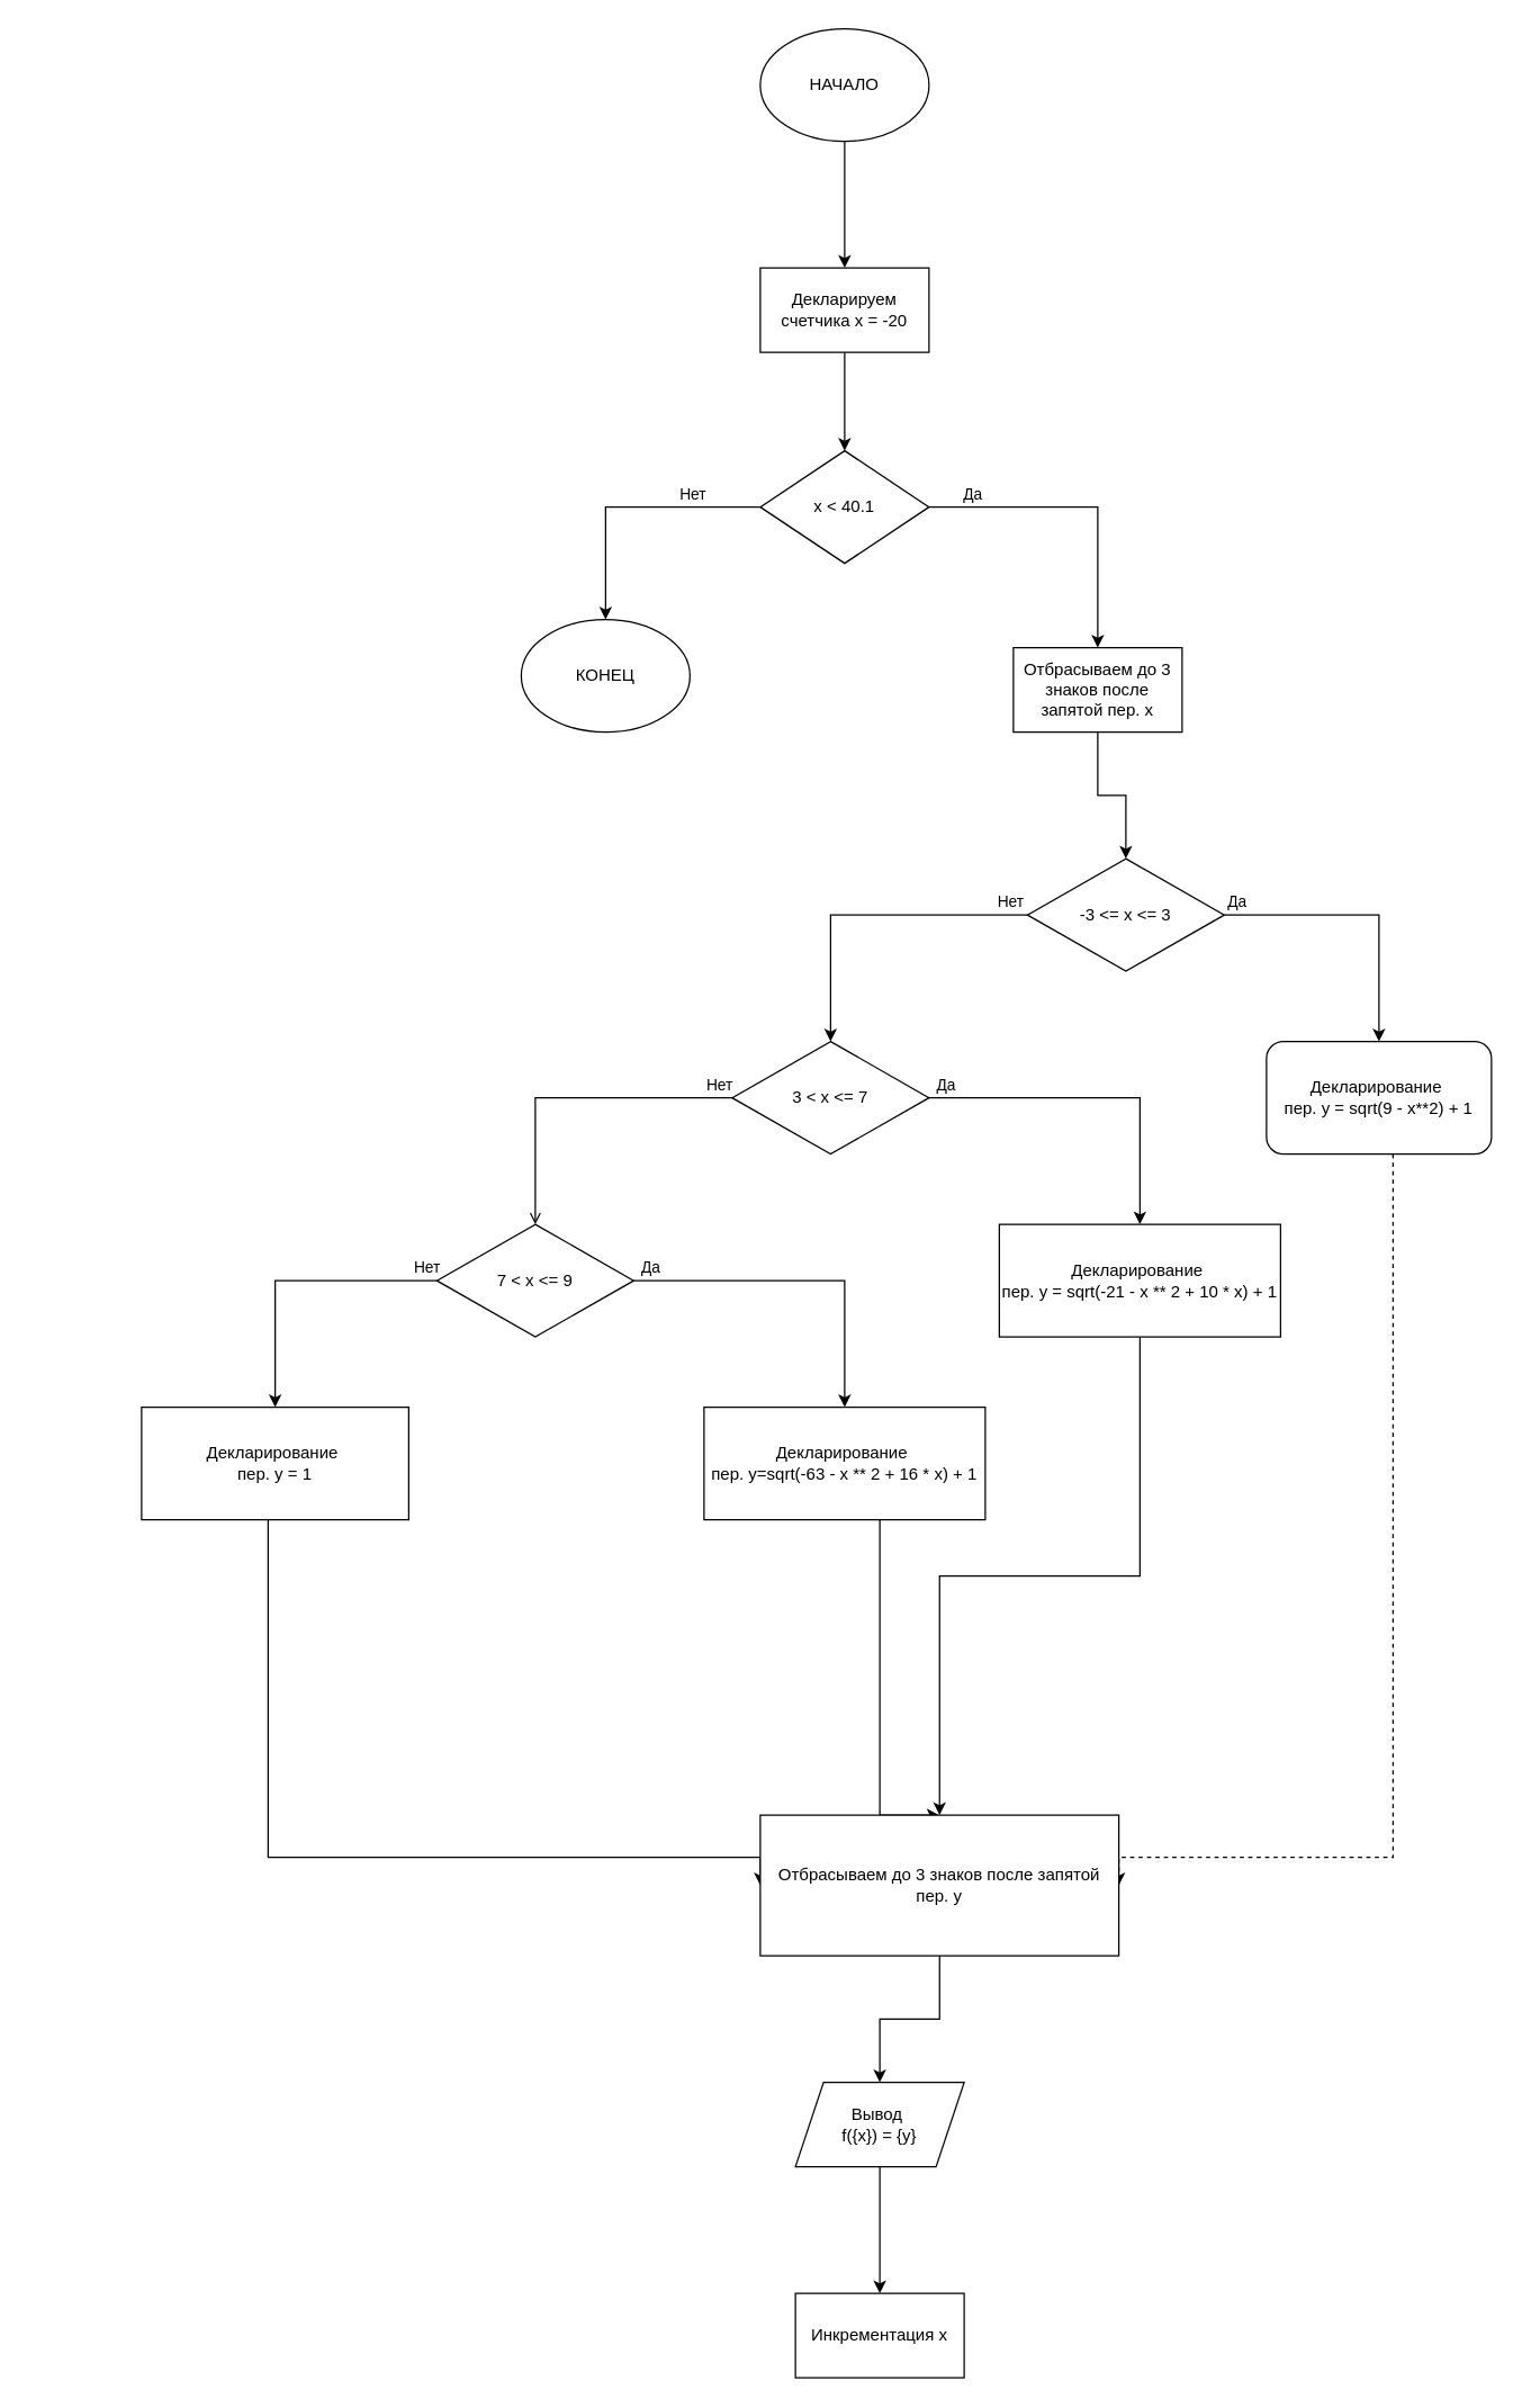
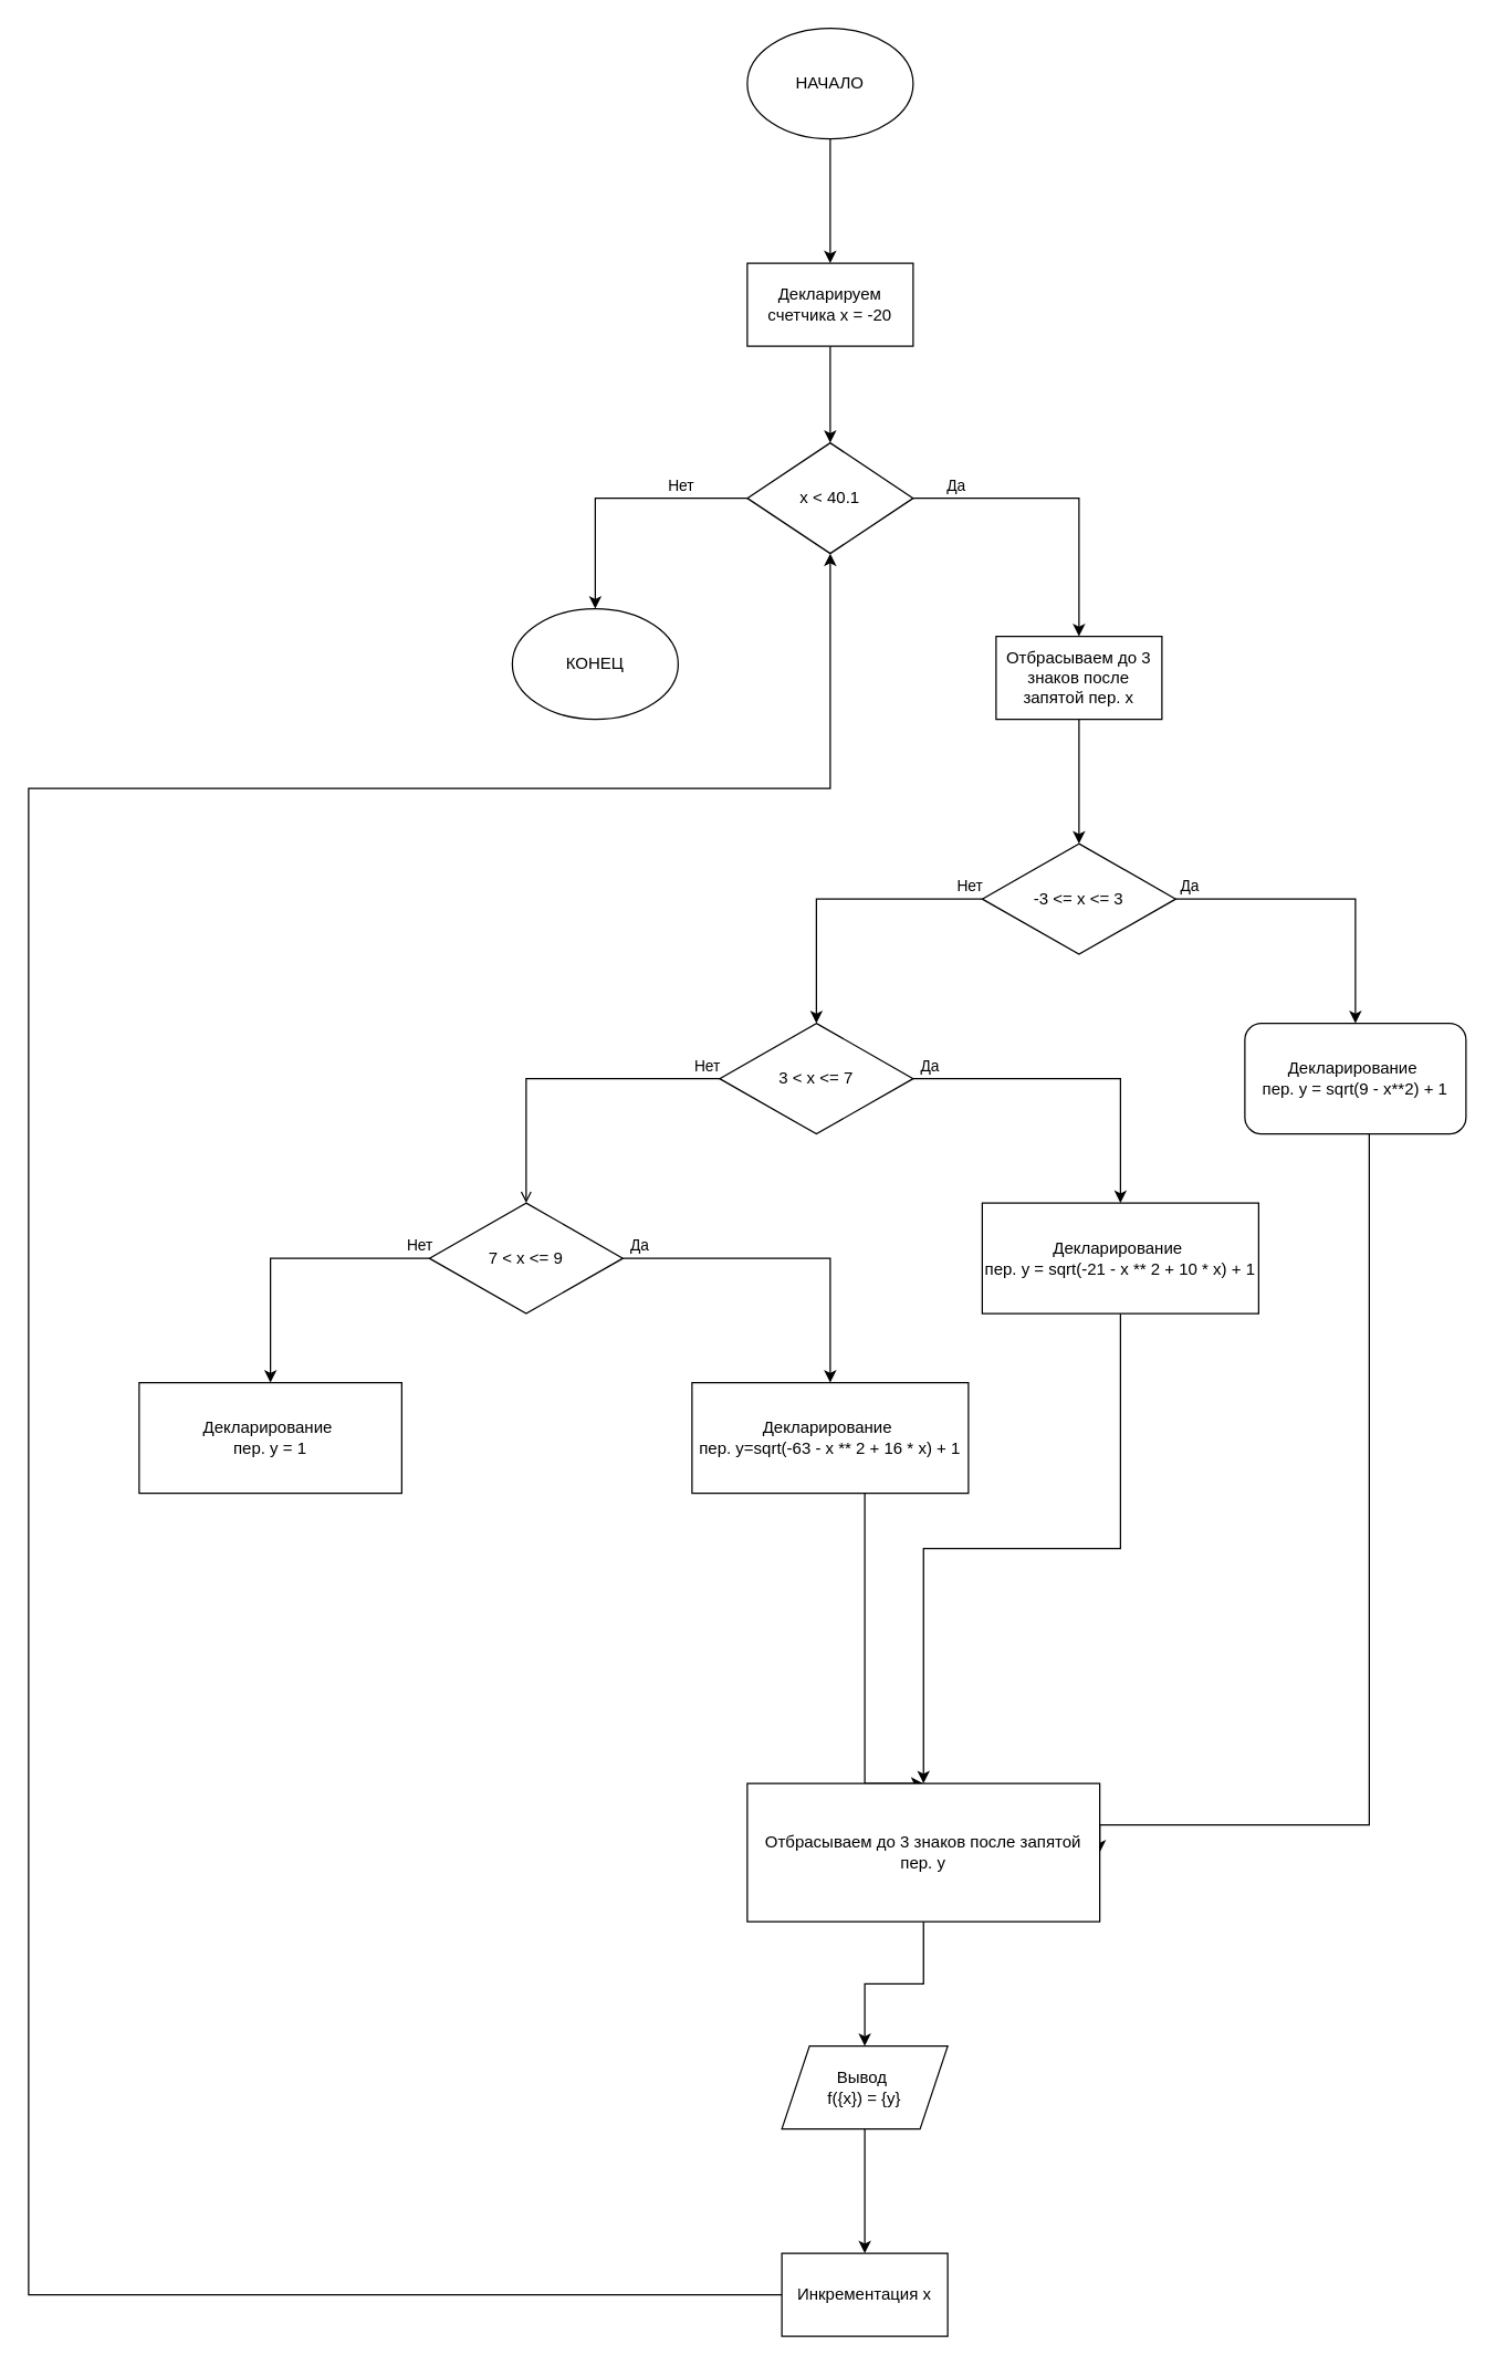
- <mxCell id="16" value="-3 &amp;lt;= x &amp;lt;= 3" style="rhombus;whiteSpace=wrap;html=1;" vertex="1" parent="1"><mxGeometry x="730" y="610" width="140" height="80" as="geometry" /></mxCell>
+ <mxCell id="16" value="-3 &amp;lt;= x &amp;lt;= 3" style="rhombus;whiteSpace=wrap;html=1;" vertex="1" parent="1"><mxGeometry x="710" y="610" width="140" height="80" as="geometry" /></mxCell>
+ <mxCell id="41" style="edgeStyle=orthogonalEdgeStyle;rounded=0;orthogonalLoop=1;jettySize=auto;html=1;entryX=0.5;entryY=1;entryDx=0;entryDy=0;" edge="1" parent="1" source="42" target="10"><mxGeometry relative="1" as="geometry"><Array as="points"><mxPoint x="20" y="1660" /><mxPoint x="20" y="570" /><mxPoint x="600" y="570" /></Array></mxGeometry></mxCell>
- <mxCell id="19" style="edgeStyle=orthogonalEdgeStyle;rounded=0;orthogonalLoop=1;jettySize=auto;html=1;entryX=1;entryY=0.5;entryDx=0;entryDy=0;dashed=1;" edge="1" parent="1" source="20" target="38"><mxGeometry relative="1" as="geometry"><Array as="points"><mxPoint x="990" y="1320" /></Array></mxGeometry></mxCell>
+ <mxCell id="19" style="edgeStyle=orthogonalEdgeStyle;rounded=0;orthogonalLoop=1;jettySize=auto;html=1;entryX=1;entryY=0.5;entryDx=0;entryDy=0;" edge="1" parent="1" source="20" target="38"><mxGeometry relative="1" as="geometry"><Array as="points"><mxPoint x="990" y="1320" /></Array></mxGeometry></mxCell>
- <mxCell id="35" style="edgeStyle=orthogonalEdgeStyle;rounded=0;orthogonalLoop=1;jettySize=auto;html=1;entryX=0;entryY=0.5;entryDx=0;entryDy=0;" edge="1" parent="1" source="36" target="38"><mxGeometry relative="1" as="geometry"><Array as="points"><mxPoint x="190" y="1320" /></Array></mxGeometry></mxCell>
